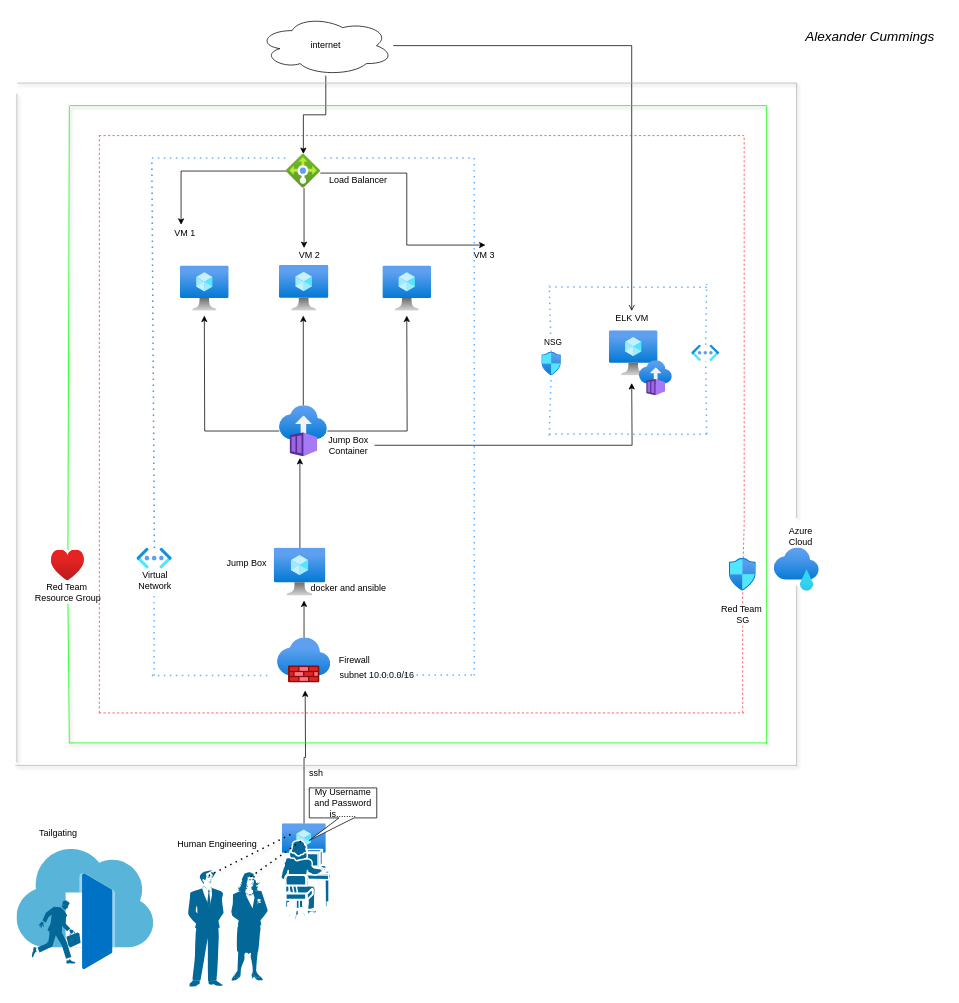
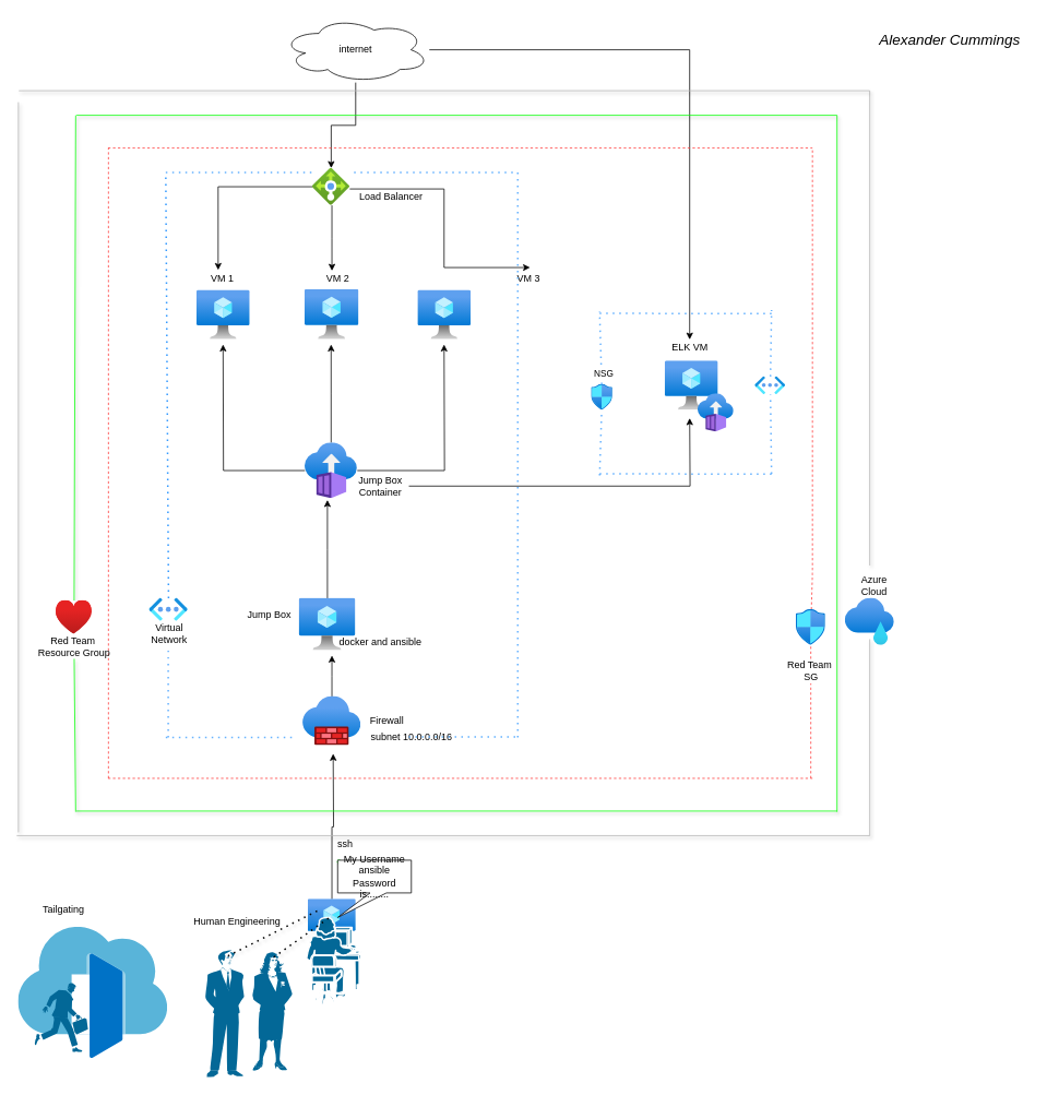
- <mxCell id="5" value="VM 1" style="text;html=1;align=center;verticalAlign=middle;resizable=0;points=[];autosize=1;" parent="1" vertex="1"><mxGeometry x="225.5" y="300" width="40" height="20" as="geometry" /></mxCell>
+ <mxCell id="5" value="VM 1" style="text;html=1;align=center;verticalAlign=middle;resizable=0;points=[];autosize=1;" parent="1" vertex="1"><mxGeometry x="250.5" y="330" width="40" height="20" as="geometry" /></mxCell>
- <mxCell id="22" style="edgeStyle=orthogonalEdgeStyle;rounded=0;orthogonalLoop=1;jettySize=auto;html=1;endArrow=open;" edge="1" parent="1" source="23" target="79"><mxGeometry relative="1" as="geometry" /></mxCell>
+ <mxCell id="22" style="edgeStyle=orthogonalEdgeStyle;rounded=0;orthogonalLoop=1;jettySize=auto;html=1;" edge="1" parent="1" source="23" target="79"><mxGeometry relative="1" as="geometry" /></mxCell>
- <mxCell id="64" value="My Username and Password is........" style="shape=callout;whiteSpace=wrap;html=1;perimeter=calloutPerimeter;size=30;position=0.44;position2=0;" parent="1" vertex="1"><mxGeometry x="412" y="1050" width="90" height="70" as="geometry" /></mxCell>
+ <mxCell id="64" value="My Username ansible Password is........" style="shape=callout;whiteSpace=wrap;html=1;perimeter=calloutPerimeter;size=30;position=0.44;position2=0;" parent="1" vertex="1"><mxGeometry x="412" y="1050" width="90" height="70" as="geometry" /></mxCell>
